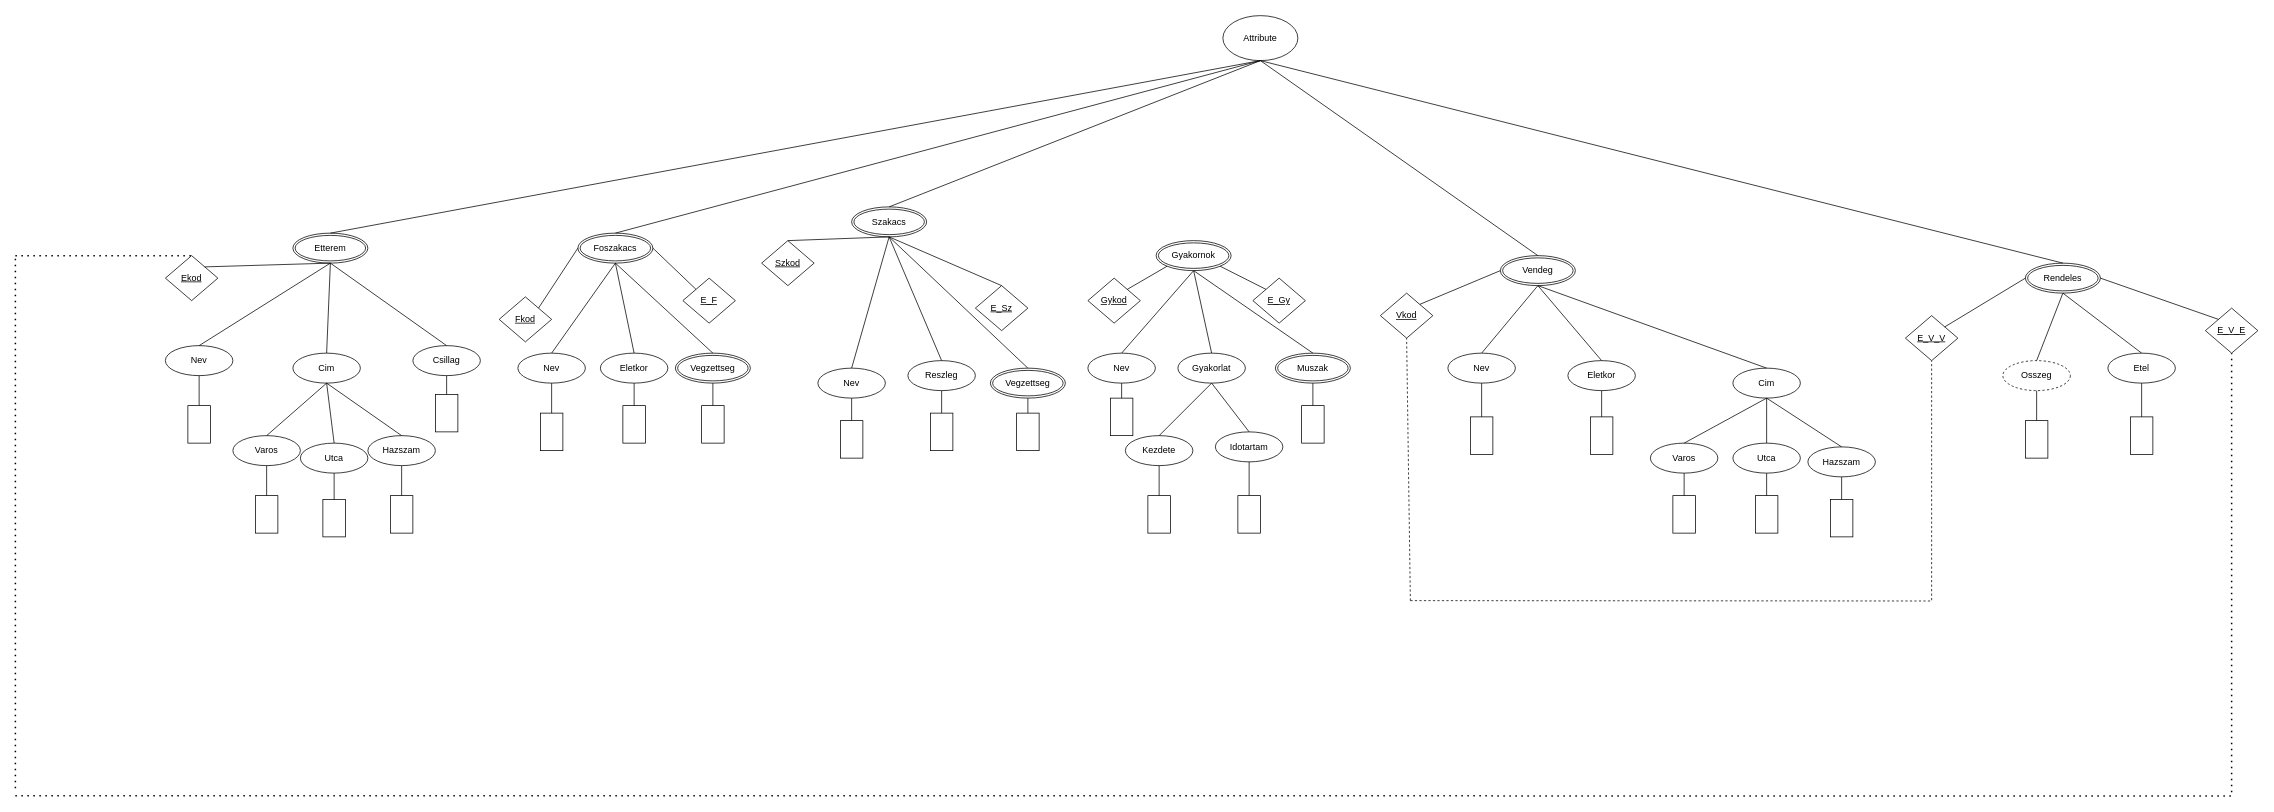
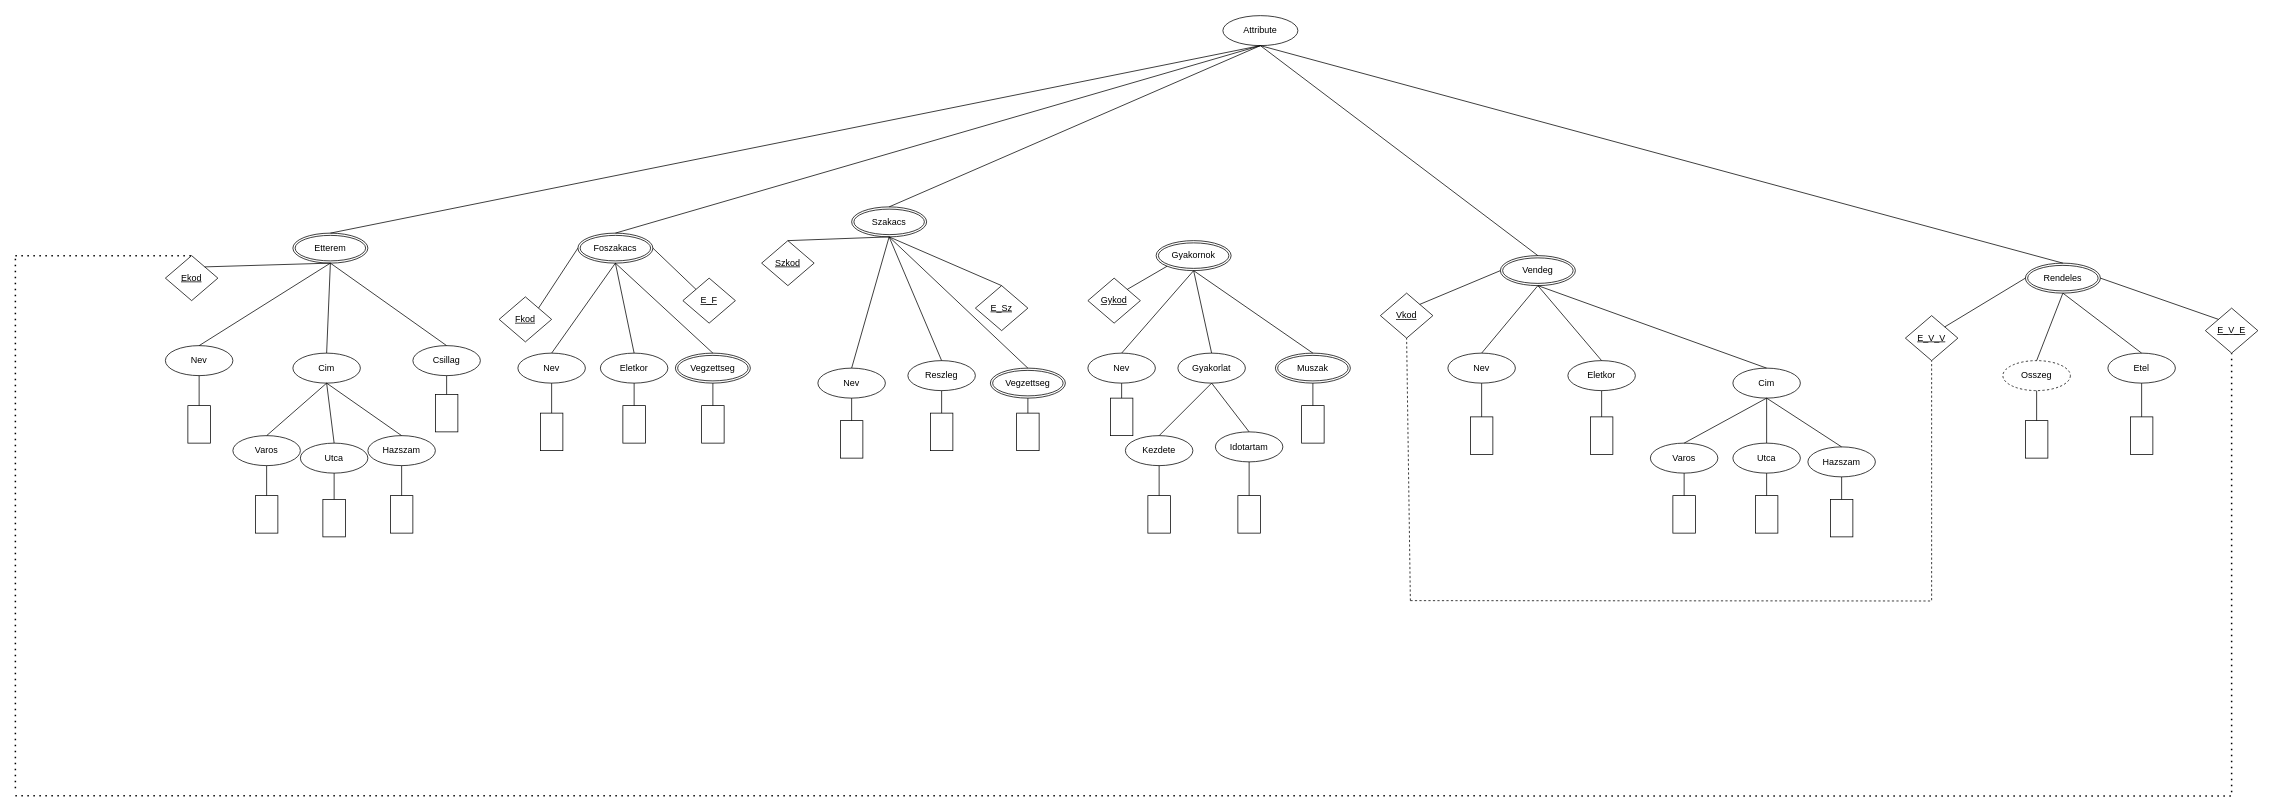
- <mxCell id="2" value="Attribute" style="ellipse;whiteSpace=wrap;html=1;align=center;" vertex="1" parent="1"><mxGeometry x="1630" y="20" width="100" height="60" as="geometry" /></mxCell>
+ <mxCell id="2" value="Attribute" style="ellipse;whiteSpace=wrap;html=1;align=center;" vertex="1" parent="1"><mxGeometry x="1630" y="20" width="100" height="40" as="geometry" /></mxCell>
- <mxCell id="92" value="" style="endArrow=none;html=1;rounded=0;entryX=1;entryY=1;entryDx=0;entryDy=0;exitX=0;exitY=0;exitDx=0;exitDy=0;" edge="1" parent="1" source="39" target="5"><mxGeometry width="50" height="50" relative="1" as="geometry"><mxPoint x="1500" y="450" as="sourcePoint" /><mxPoint x="1550" y="400" as="targetPoint" /></mxGeometry></mxCell>
- <mxCell id="39" value="&lt;u&gt;E_Gy&lt;/u&gt;" style="shape=rhombus;perimeter=rhombusPerimeter;whiteSpace=wrap;html=1;align=center;" vertex="1" parent="1"><mxGeometry x="1670" y="370" width="70" height="60" as="geometry" /></mxCell>
